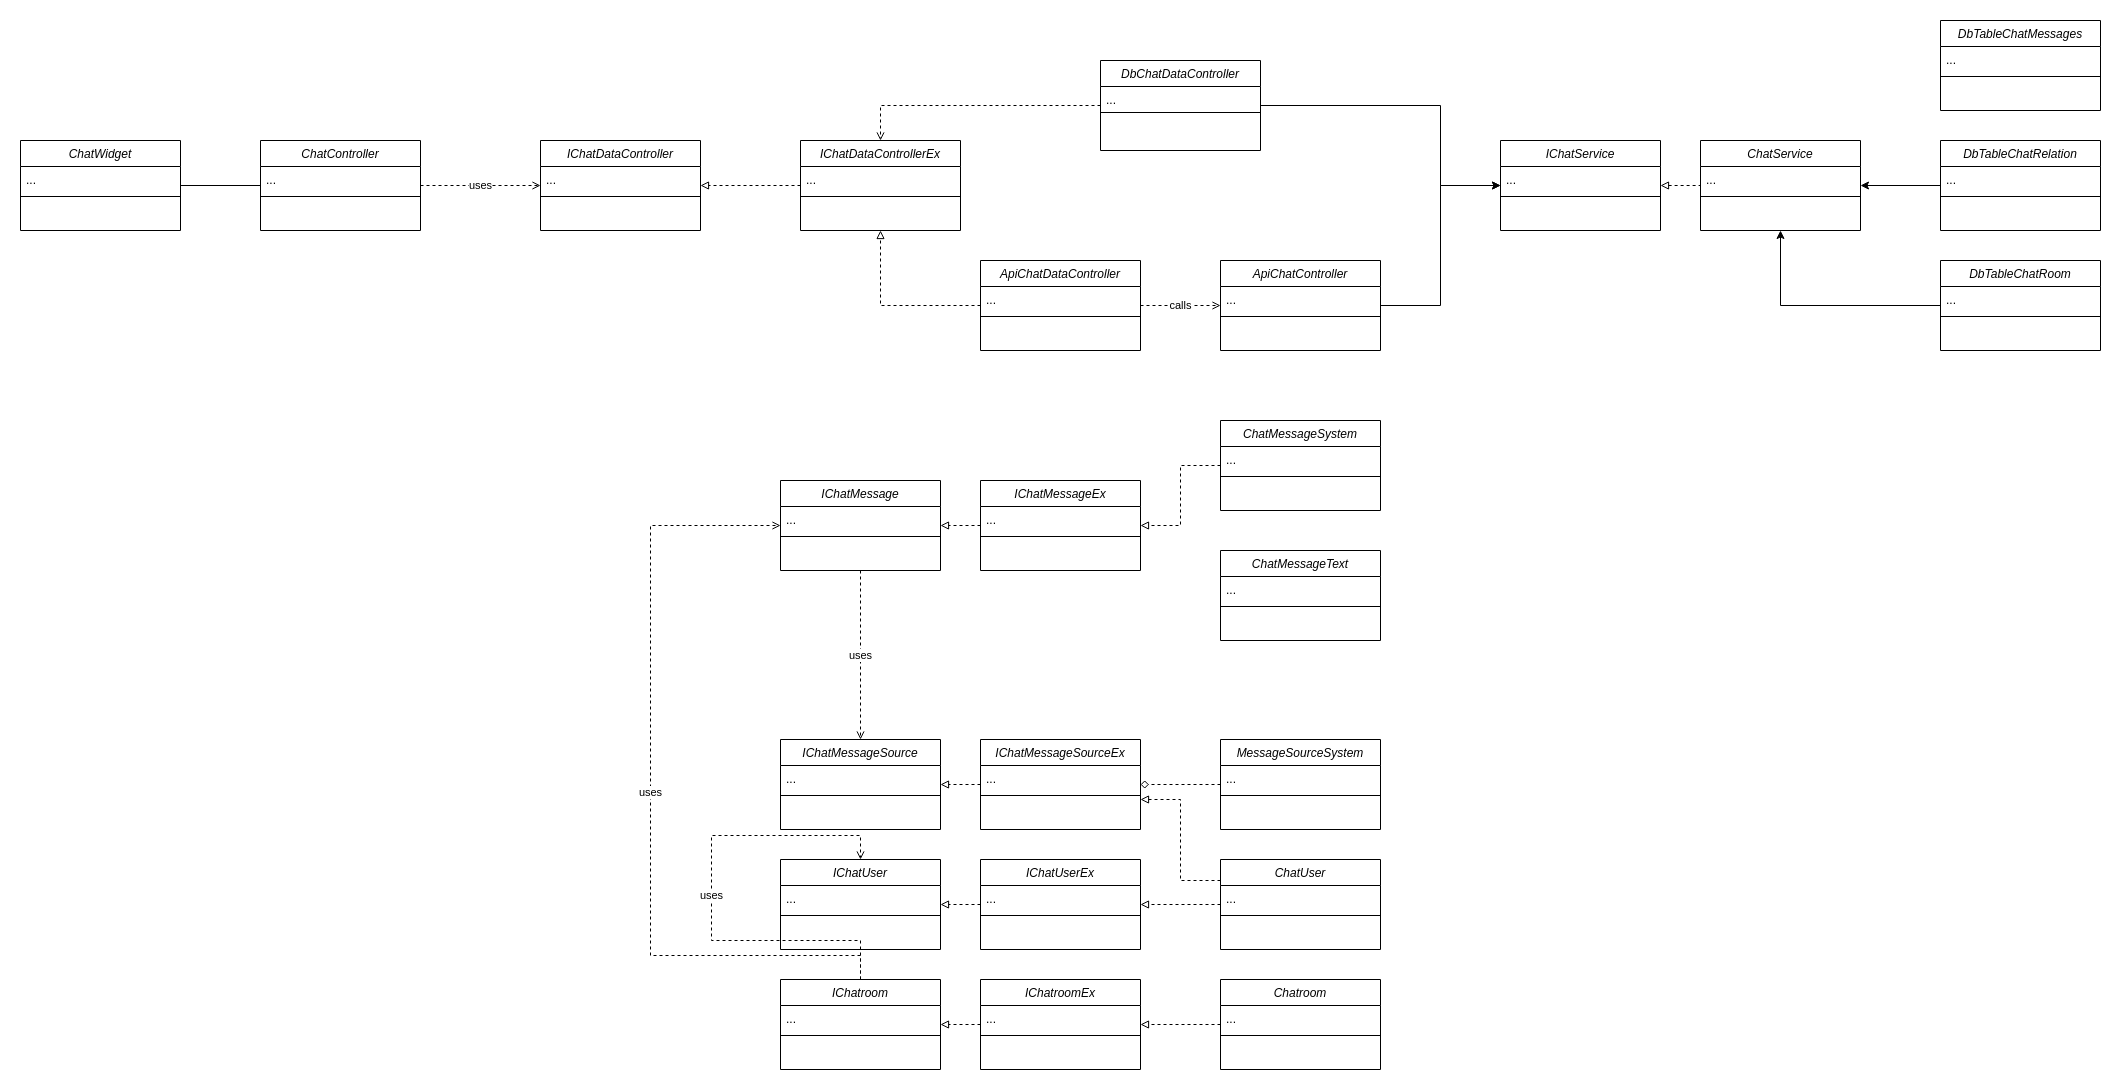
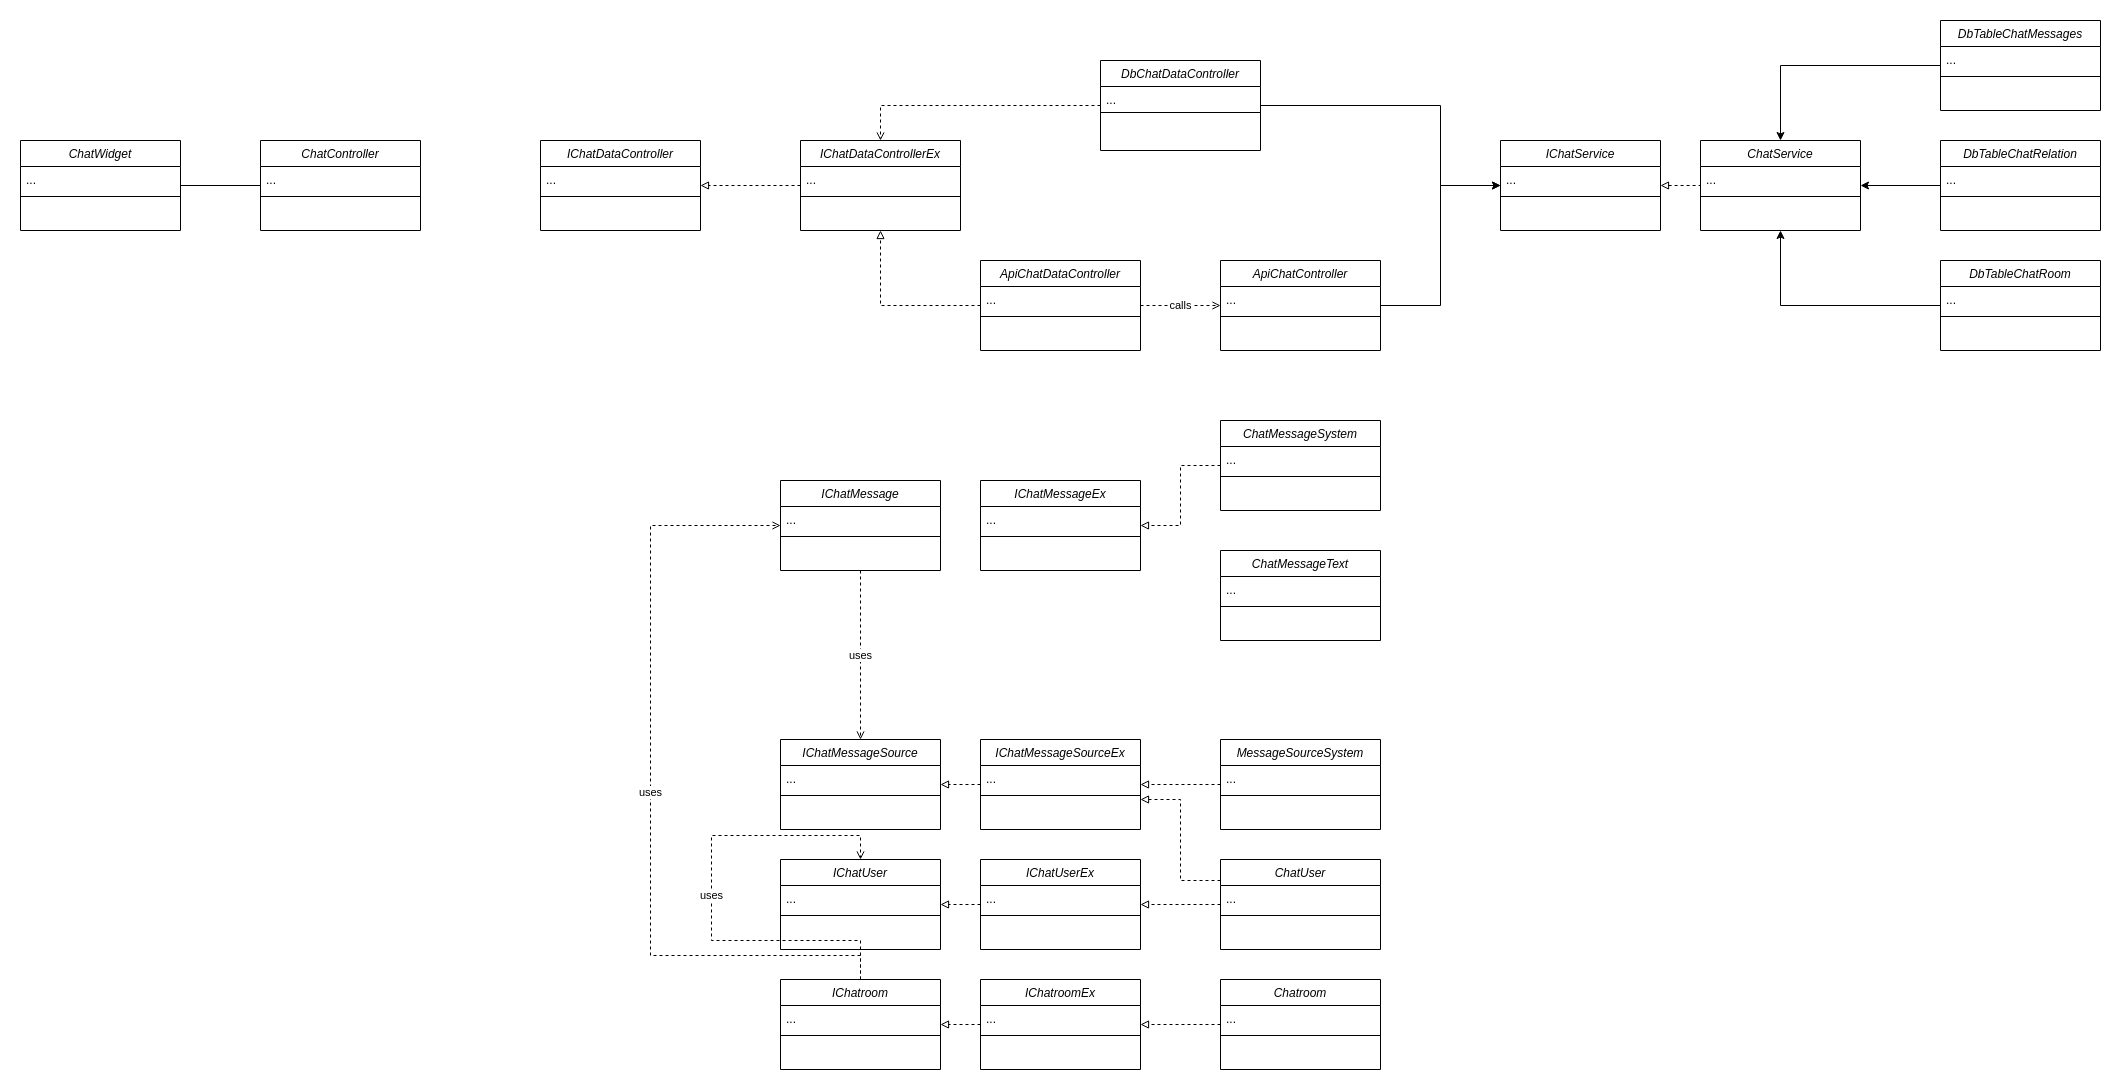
+ <mxCell id="47" style="edgeStyle=orthogonalEdgeStyle;rounded=0;orthogonalLoop=1;jettySize=auto;html=1;" parent="1" source="48" target="59" edge="1"><mxGeometry relative="1" as="geometry" /></mxCell>
- <mxCell id="87" value="uses" style="edgeStyle=orthogonalEdgeStyle;rounded=0;orthogonalLoop=1;jettySize=auto;html=1;endArrow=open;endFill=0;dashed=1;" parent="1" source="88" target="84" edge="1"><mxGeometry relative="1" as="geometry" /></mxCell>
- <mxCell id="18" style="edgeStyle=orthogonalEdgeStyle;rounded=0;orthogonalLoop=1;jettySize=auto;html=1;endArrow=block;endFill=0;dashed=1;" parent="1" source="19" target="31" edge="1"><mxGeometry relative="1" as="geometry" /></mxCell>
- <mxCell id="95" style="edgeStyle=orthogonalEdgeStyle;rounded=0;orthogonalLoop=1;jettySize=auto;html=1;dashed=1;endArrow=diamond;endFill=0;" parent="1" source="96" target="41" edge="1"><mxGeometry relative="1" as="geometry" /></mxCell>
+ <mxCell id="95" style="edgeStyle=orthogonalEdgeStyle;rounded=0;orthogonalLoop=1;jettySize=auto;html=1;dashed=1;endArrow=block;endFill=0;" parent="1" source="96" target="41" edge="1"><mxGeometry relative="1" as="geometry" /></mxCell>
